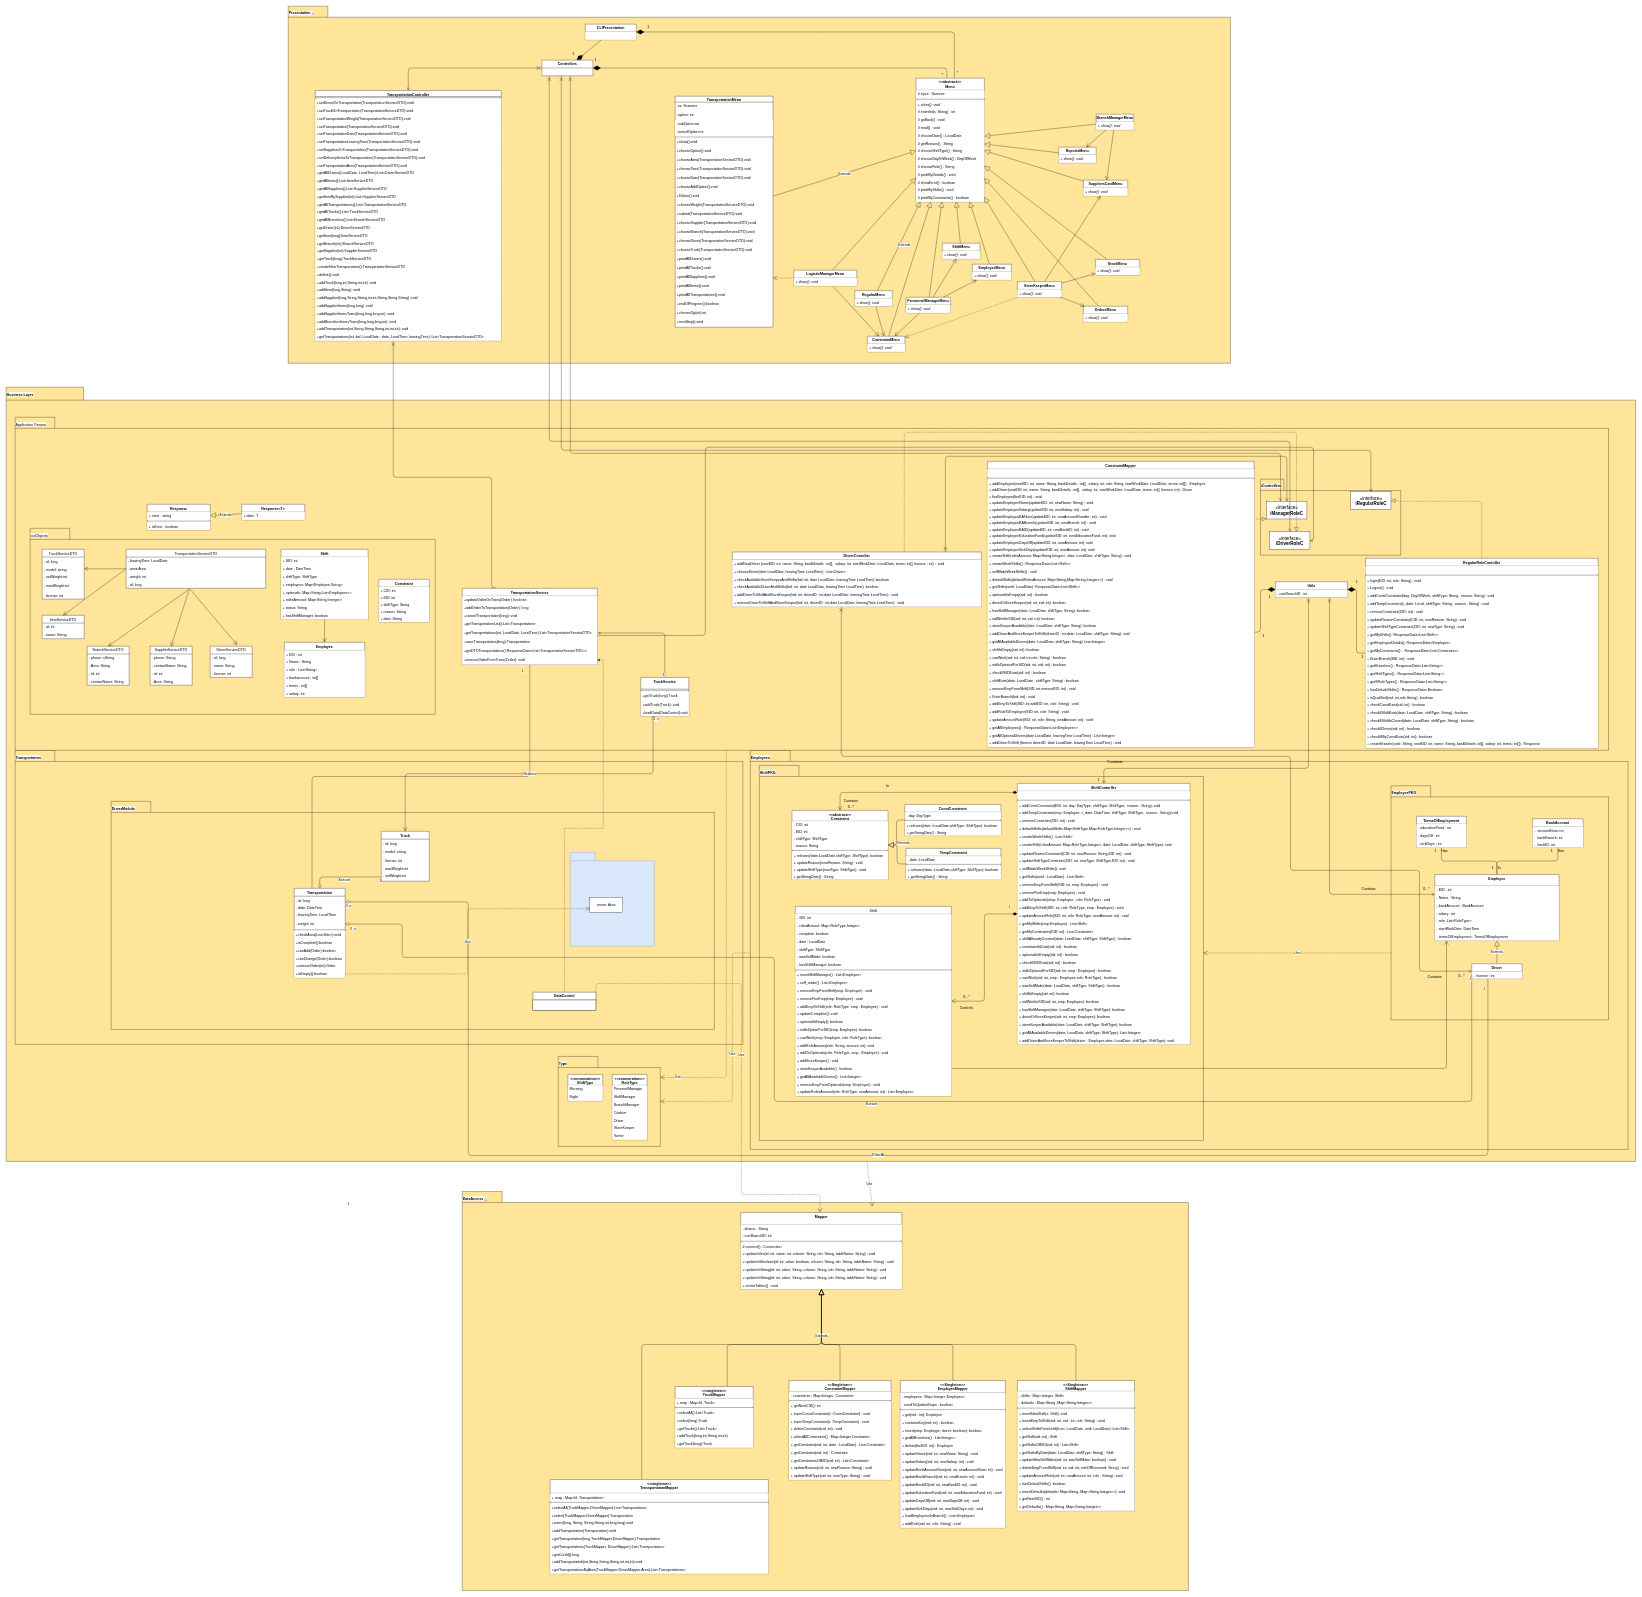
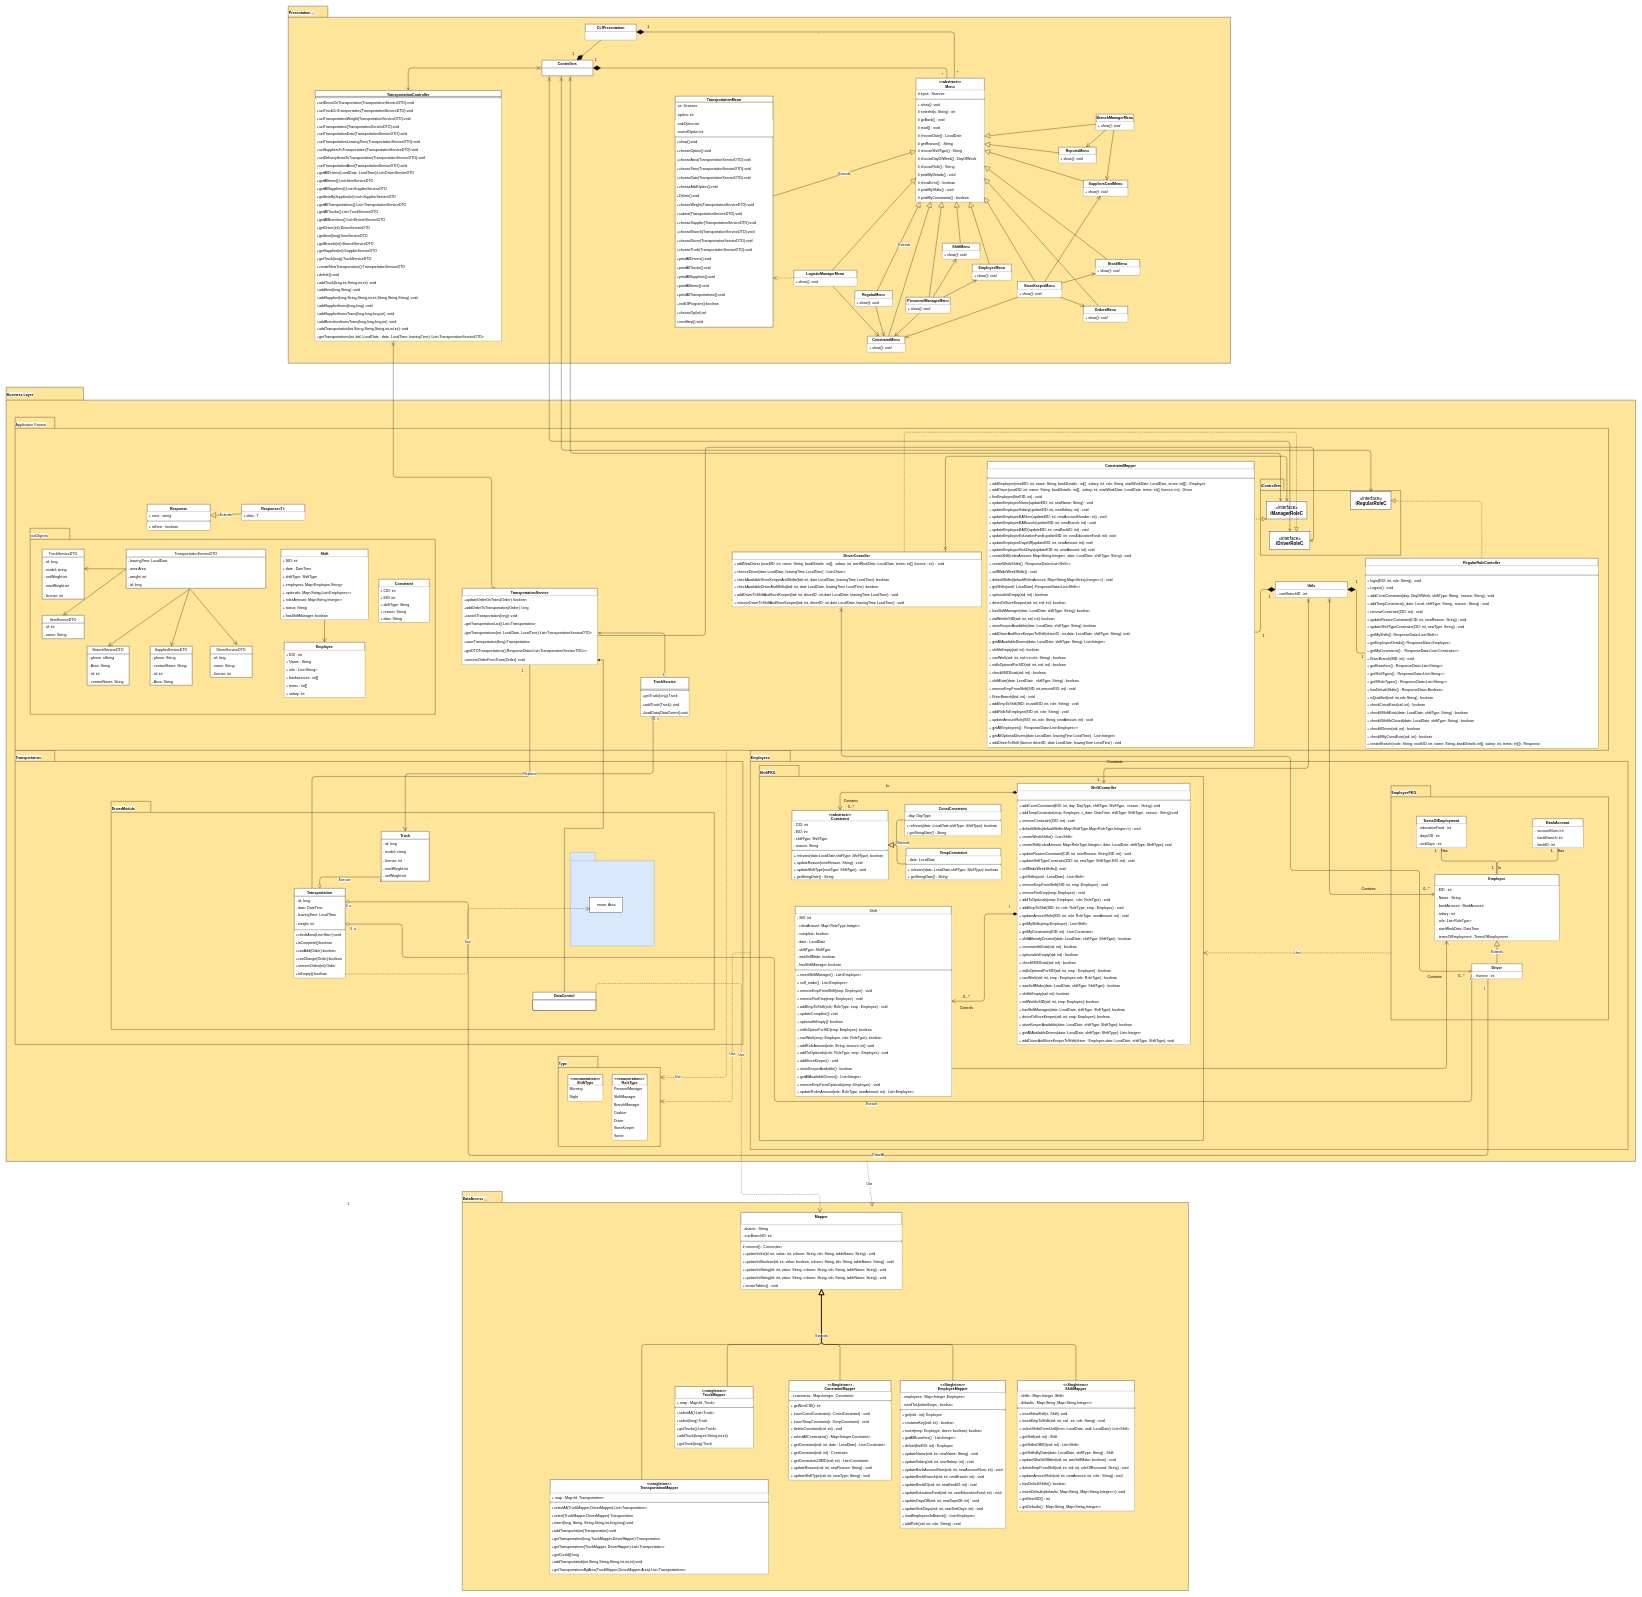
- <mxCell id="562" value="" style="endArrow=open;endFill=1;endSize=12;html=1;dashed=1;" parent="1" source="107" target="565" edge="1"><mxGeometry width="160" relative="1" as="geometry"><mxPoint x="2961.48" y="1000" as="sourcePoint" /><mxPoint x="3121.02" y="900" as="targetPoint" /></mxGeometry></mxCell>
+ <mxCell id="562" value="" style="endArrow=open;endFill=1;endSize=12;html=1;" parent="1" source="107" target="565" edge="1"><mxGeometry width="160" relative="1" as="geometry"><mxPoint x="2961.48" y="1000" as="sourcePoint" /><mxPoint x="3121.02" y="900" as="targetPoint" /></mxGeometry></mxCell>
- <mxCell id="267" style="edgeStyle=orthogonalEdgeStyle;rounded=0;orthogonalLoop=1;jettySize=auto;html=1;entryX=1;entryY=0.5;entryDx=0;entryDy=0;dashed=1;" parent="1" source="548" target="261" edge="1"><mxGeometry relative="1" as="geometry" /></mxCell>
+ <mxCell id="267" style="edgeStyle=orthogonalEdgeStyle;rounded=0;orthogonalLoop=1;jettySize=auto;html=1;entryX=1;entryY=0.5;entryDx=0;entryDy=0;" parent="1" source="548" target="261" edge="1"><mxGeometry relative="1" as="geometry" /></mxCell>
